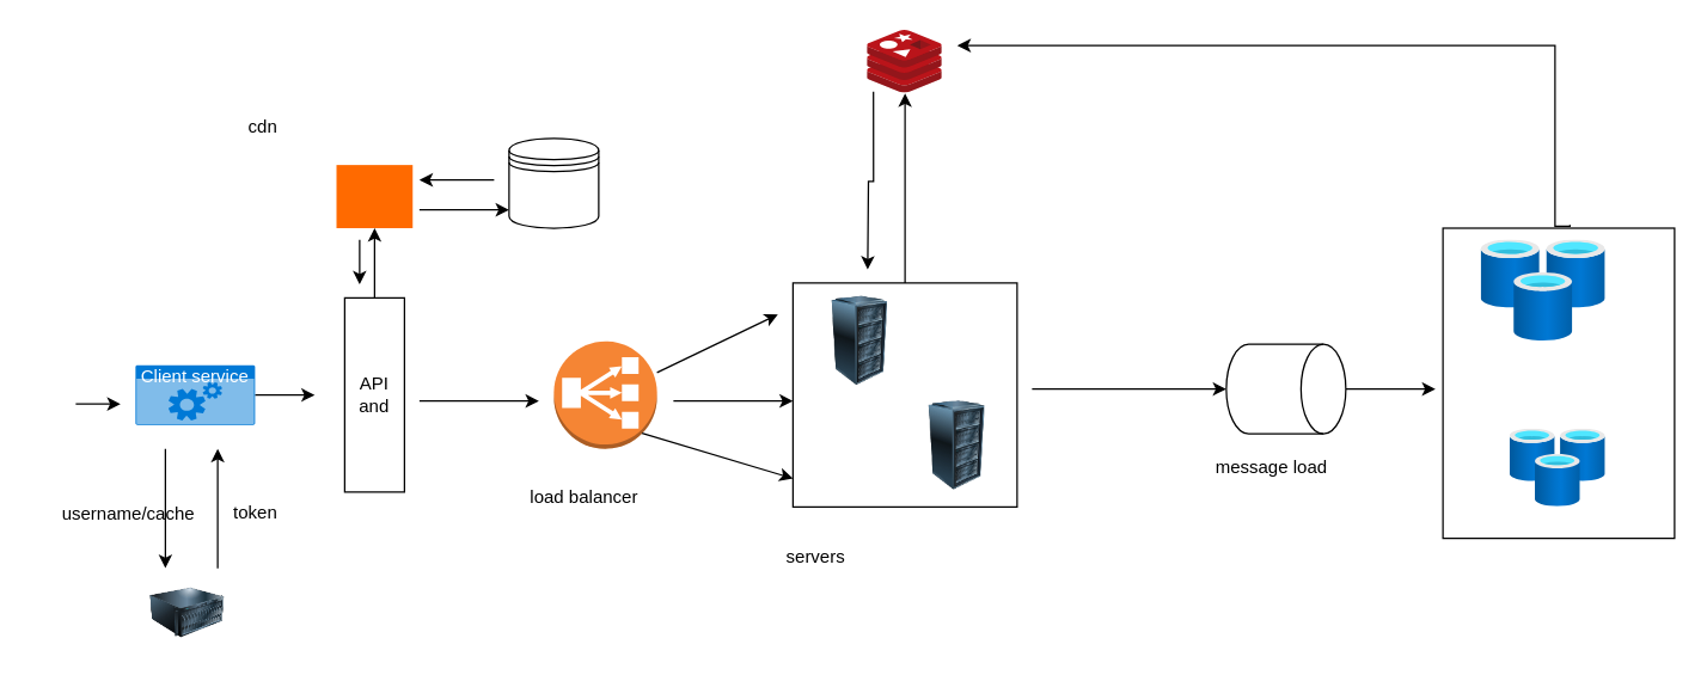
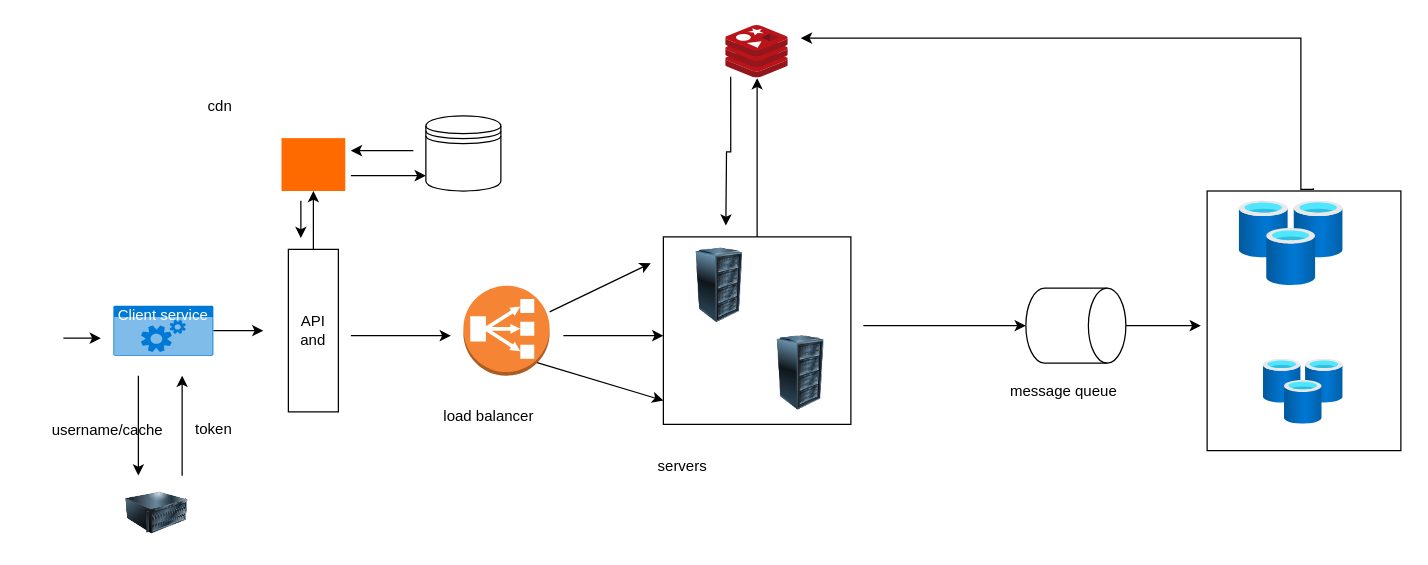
- <mxCell id="30" value="message load" style="text;html=1;align=center;verticalAlign=middle;resizable=0;points=[];autosize=1;strokeColor=none;fillColor=none;" vertex="1" parent="1"><mxGeometry x="795" y="298" width="110" height="30" as="geometry" /></mxCell>
+ <mxCell id="30" value="message queue" style="text;html=1;align=center;verticalAlign=middle;resizable=0;points=[];autosize=1;strokeColor=none;fillColor=none;" vertex="1" parent="1"><mxGeometry x="795" y="298" width="110" height="30" as="geometry" /></mxCell>
